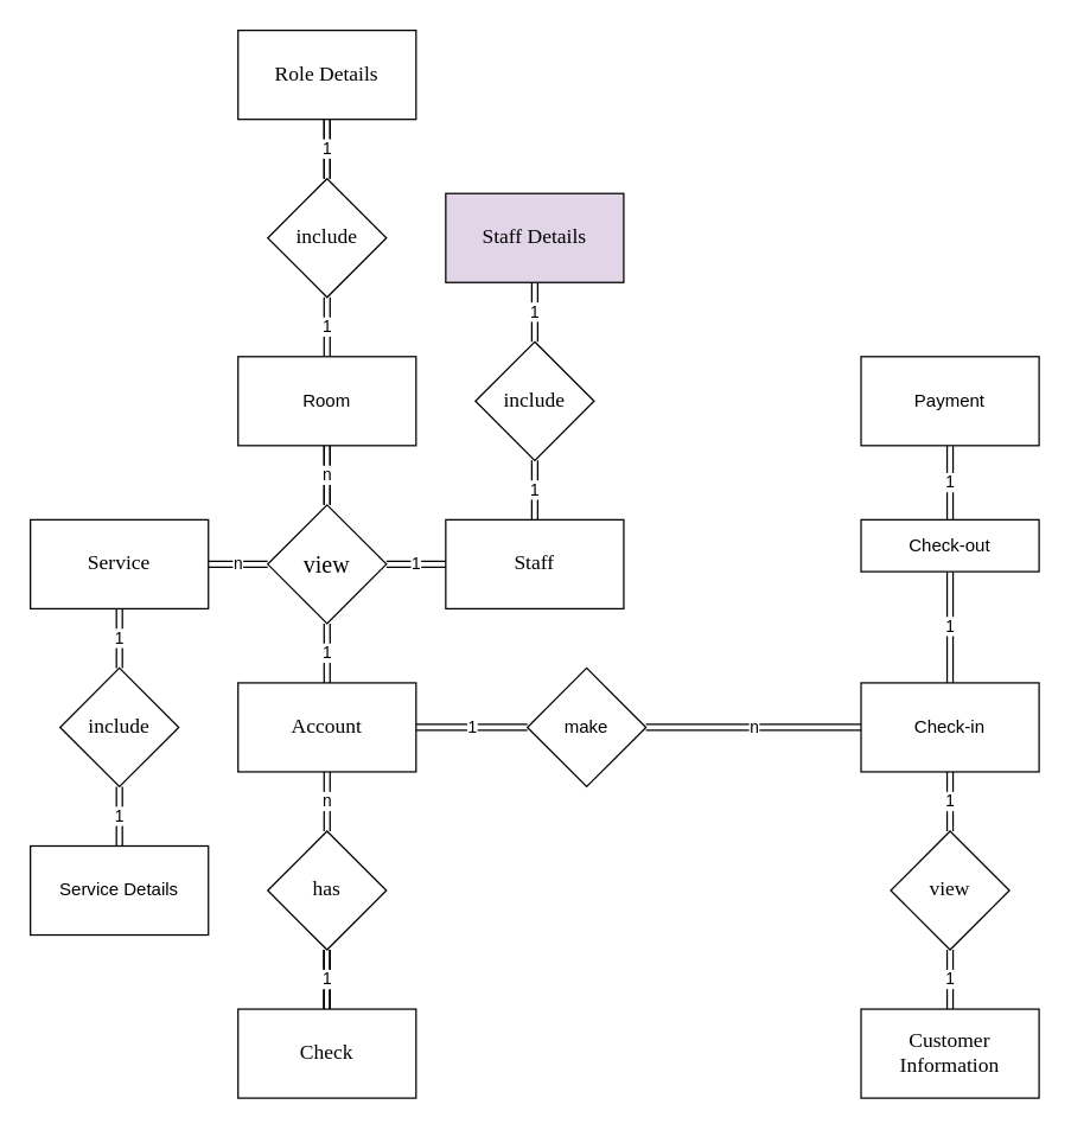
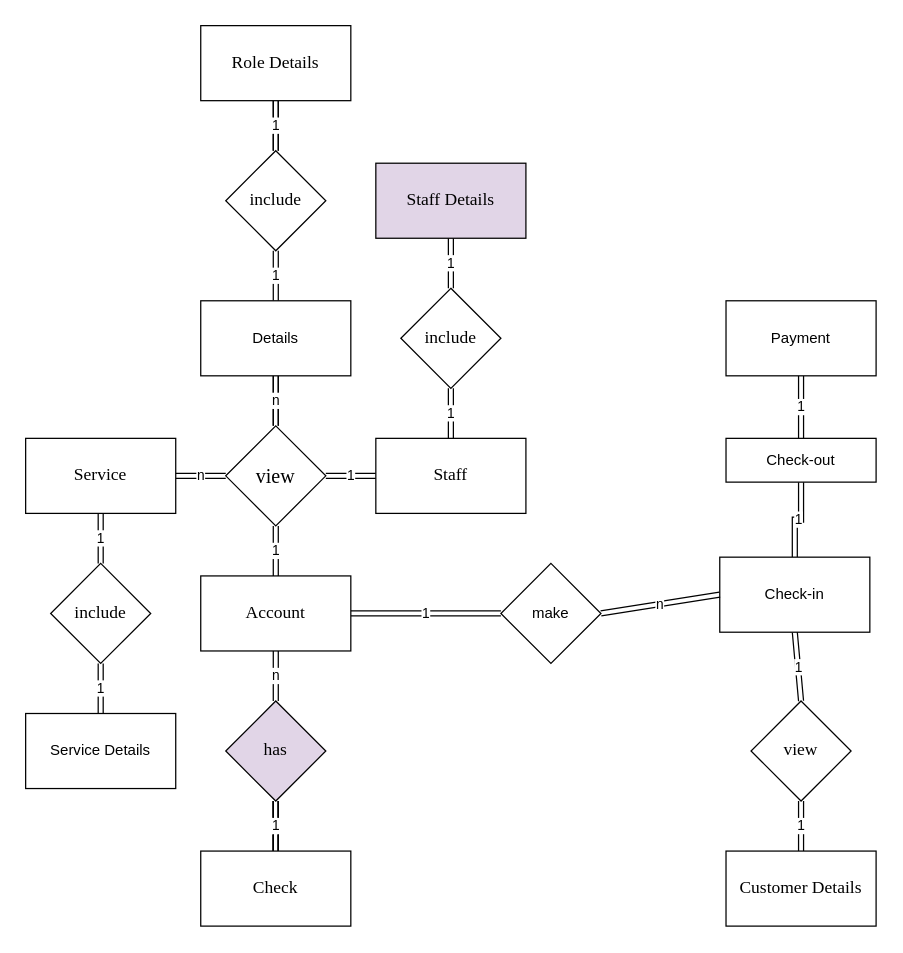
- <mxCell id="17" value="Room" style="rounded=0;whiteSpace=wrap;html=1;" parent="1" vertex="1"><mxGeometry x="160" y="240" width="120" height="60" as="geometry" /></mxCell>
+ <mxCell id="17" value="Details" style="rounded=0;whiteSpace=wrap;html=1;" parent="1" vertex="1"><mxGeometry x="160" y="240" width="120" height="60" as="geometry" /></mxCell>
- <mxCell id="29" value="make" style="rhombus;whiteSpace=wrap;html=1;" parent="1" vertex="1"><mxGeometry x="355" y="450" width="80" height="80" as="geometry" /></mxCell>
+ <mxCell id="29" value="make" style="rhombus;whiteSpace=wrap;html=1;" parent="1" vertex="1"><mxGeometry x="400" y="450" width="80" height="80" as="geometry" /></mxCell>
- <mxCell id="24" value="Check-in" style="rounded=0;whiteSpace=wrap;html=1;" parent="1" vertex="1"><mxGeometry x="580" y="460" width="120" height="60" as="geometry" /></mxCell>
+ <mxCell id="24" value="Check-in" style="rounded=0;whiteSpace=wrap;html=1;" parent="1" vertex="1"><mxGeometry x="575" y="445" width="120" height="60" as="geometry" /></mxCell>
- <mxCell id="9" value="&lt;font face=&quot;Times New Roman&quot; style=&quot;font-size: 14px&quot;&gt;has&lt;/font&gt;" style="rhombus;whiteSpace=wrap;html=1;" parent="1" vertex="1"><mxGeometry x="180" y="560" width="80" height="80" as="geometry" /></mxCell>
+ <mxCell id="9" value="&lt;font face=&quot;Times New Roman&quot; style=&quot;font-size: 14px&quot;&gt;has&lt;/font&gt;" style="rhombus;whiteSpace=wrap;html=1;fillColor=#e1d5e7;" parent="1" vertex="1"><mxGeometry x="180" y="560" width="80" height="80" as="geometry" /></mxCell>
- <mxCell id="25" value="&lt;font face=&quot;Times New Roman&quot; style=&quot;font-size: 14px&quot;&gt;Customer Information&lt;/font&gt;" style="rounded=0;whiteSpace=wrap;html=1;" parent="1" vertex="1"><mxGeometry x="580" y="680" width="120" height="60" as="geometry" /></mxCell>
+ <mxCell id="25" value="&lt;font face=&quot;Times New Roman&quot; style=&quot;font-size: 14px&quot;&gt;Customer Details&lt;/font&gt;" style="rounded=0;whiteSpace=wrap;html=1;" parent="1" vertex="1"><mxGeometry x="580" y="680" width="120" height="60" as="geometry" /></mxCell>
